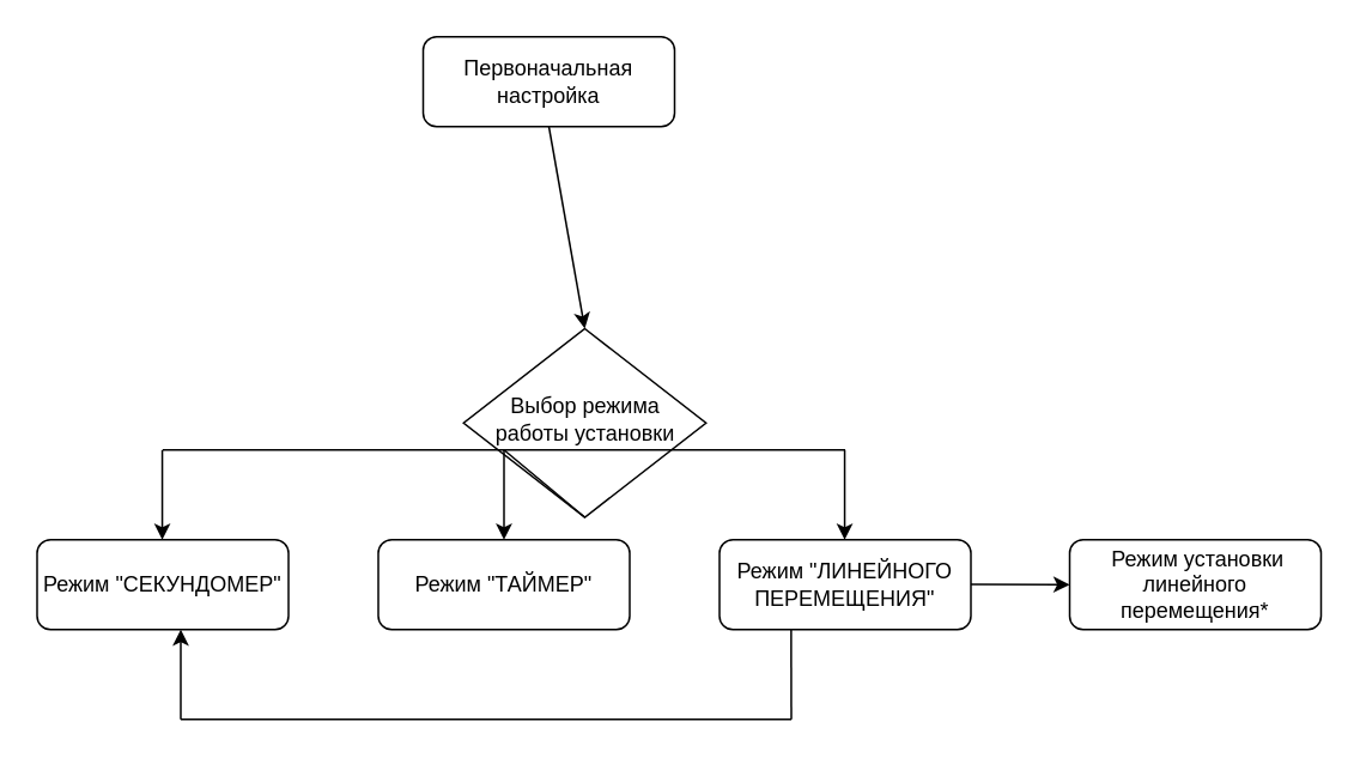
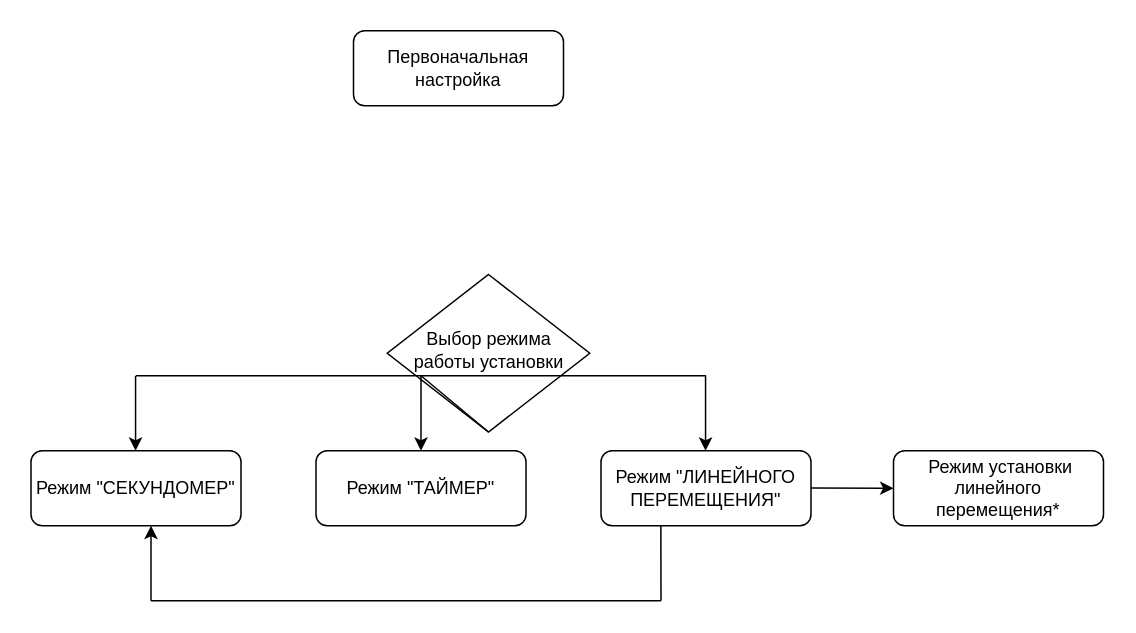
- <mxCell id="6" value="" style="endArrow=classic;html=1;entryX=0.5;entryY=0;entryDx=0;entryDy=0;exitX=0.5;exitY=1;exitDx=0;exitDy=0;fontSize=12;" parent="1" source="2" target="3" edge="1"><mxGeometry width="50" height="50" relative="1" as="geometry"><mxPoint x="290" y="60" as="sourcePoint" /><mxPoint x="280" y="95" as="targetPoint" /></mxGeometry></mxCell>
